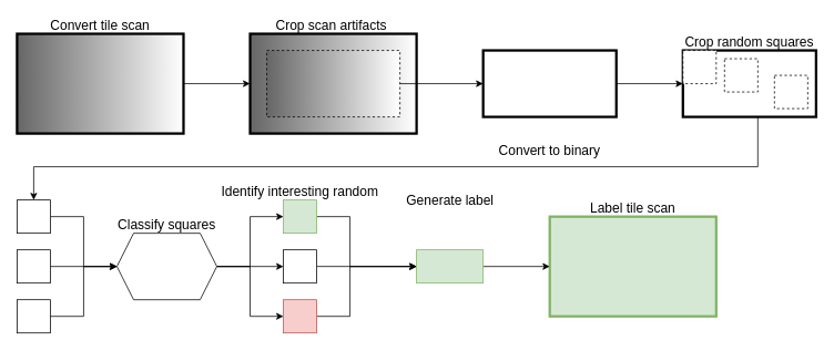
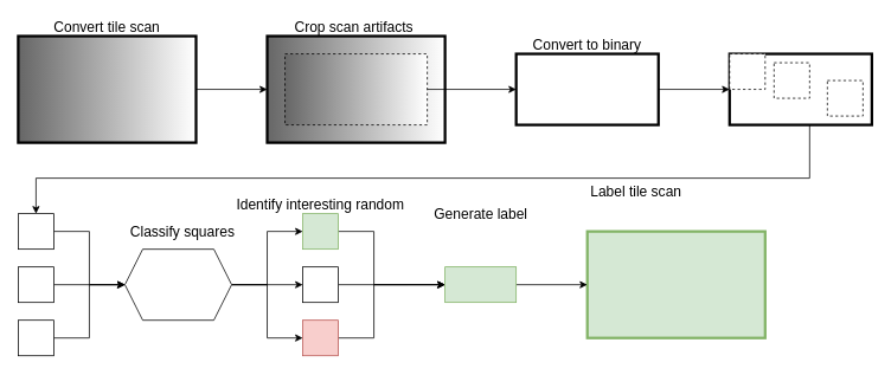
- <mxCell id="36" value="Crop random squares" style="text;html=1;strokeColor=none;fillColor=none;align=center;verticalAlign=middle;whiteSpace=wrap;rounded=0;fontSize=16;" parent="1" vertex="1"><mxGeometry x="820" y="40" width="160" height="20" as="geometry" /></mxCell>
- <mxCell id="35" value="Convert to binary" style="text;html=1;strokeColor=none;fillColor=none;align=center;verticalAlign=middle;whiteSpace=wrap;rounded=0;fontSize=16;" parent="1" vertex="1"><mxGeometry x="580" y="170" width="160" height="20" as="geometry" /></mxCell>
+ <mxCell id="35" value="Convert to binary" style="text;html=1;strokeColor=none;fillColor=none;align=center;verticalAlign=middle;whiteSpace=wrap;rounded=0;fontSize=16;" parent="1" vertex="1"><mxGeometry x="580" y="40" width="160" height="20" as="geometry" /></mxCell>
- <mxCell id="40" value="Label tile scan" style="text;html=1;strokeColor=none;fillColor=none;align=center;verticalAlign=middle;whiteSpace=wrap;rounded=0;fontSize=16;" parent="1" vertex="1"><mxGeometry x="700" y="240" width="120" height="20" as="geometry" /></mxCell>
+ <mxCell id="40" value="Label tile scan" style="text;html=1;strokeColor=none;fillColor=none;align=center;verticalAlign=middle;whiteSpace=wrap;rounded=0;fontSize=16;" parent="1" vertex="1"><mxGeometry x="655" y="205" width="120" height="20" as="geometry" /></mxCell>
- <mxCell id="37" value="Classify squares" style="text;html=1;strokeColor=none;fillColor=none;align=center;verticalAlign=middle;whiteSpace=wrap;rounded=0;fontSize=16;" parent="1" vertex="1"><mxGeometry x="120" y="260" width="160" height="20" as="geometry" /></mxCell>
+ <mxCell id="37" value="Classify squares" style="text;html=1;strokeColor=none;fillColor=none;align=center;verticalAlign=middle;whiteSpace=wrap;rounded=0;fontSize=16;" parent="1" vertex="1"><mxGeometry x="125" y="250" width="160" height="20" as="geometry" /></mxCell>
